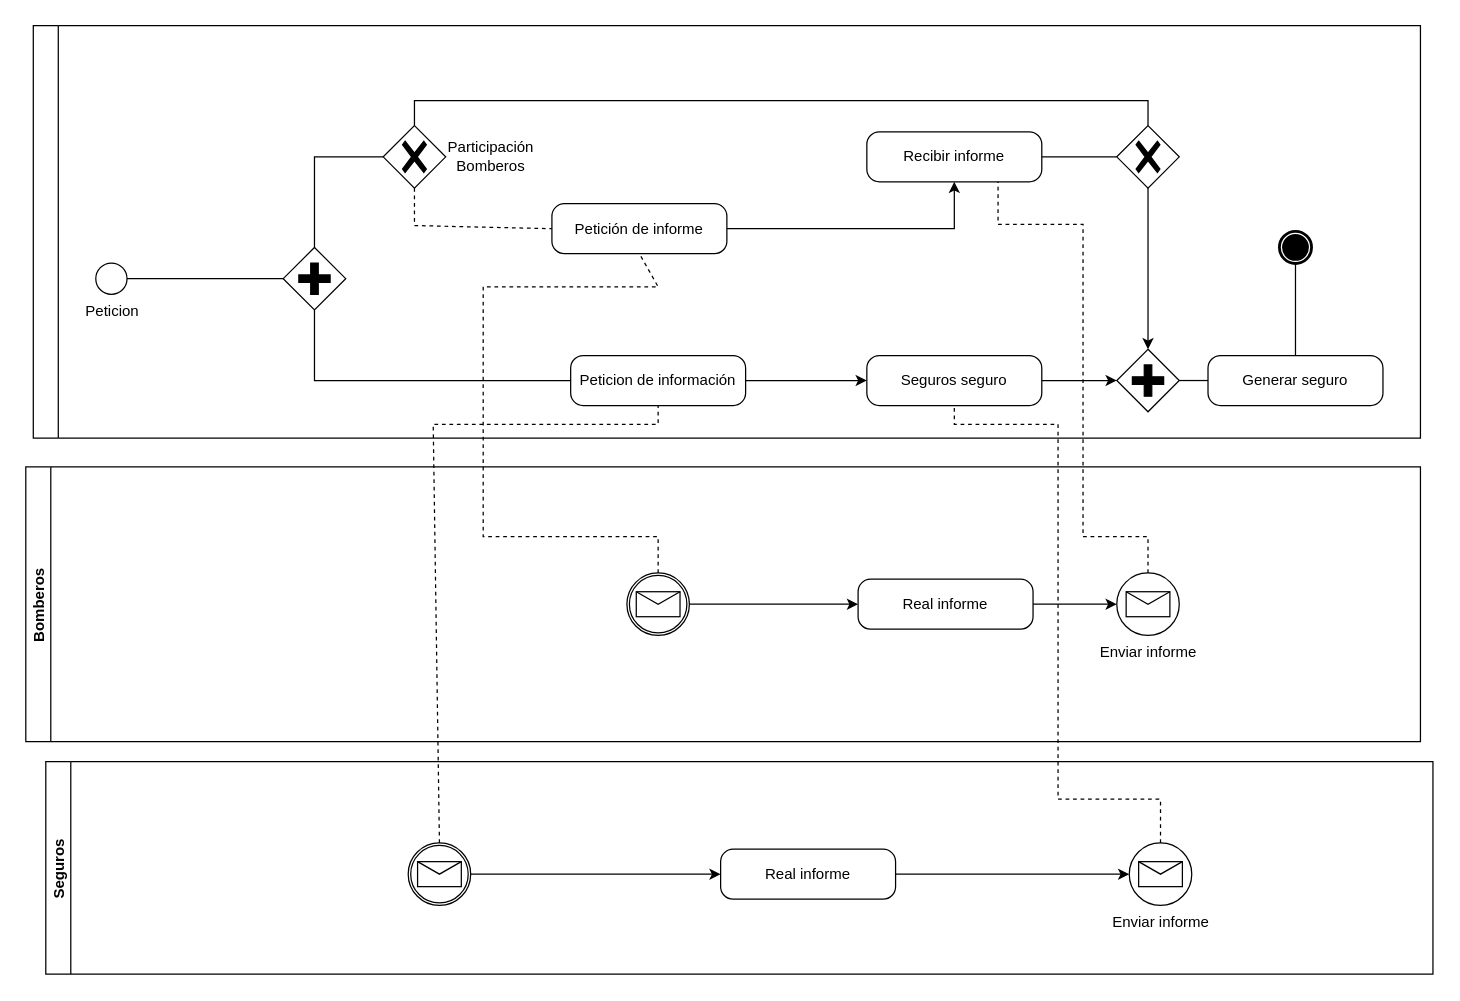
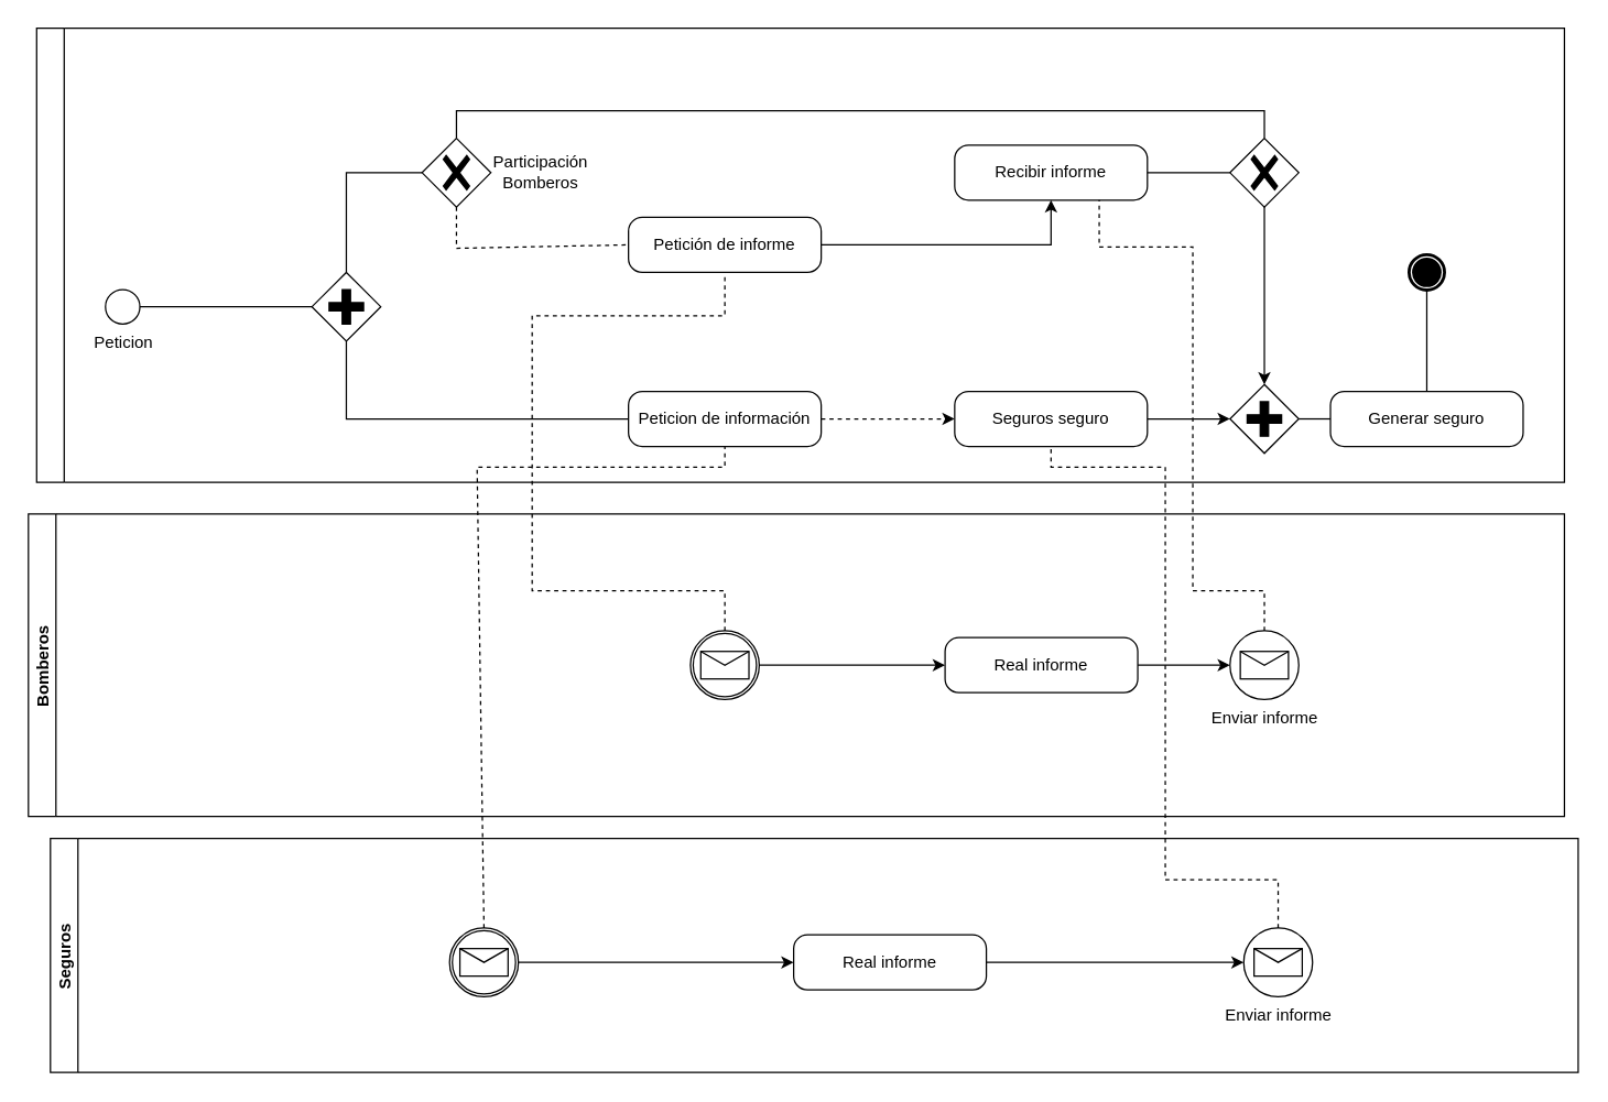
- <mxCell id="25" value="Petición de informe" style="points=[[0.25,0,0],[0.5,0,0],[0.75,0,0],[1,0.25,0],[1,0.5,0],[1,0.75,0],[0.75,1,0],[0.5,1,0],[0.25,1,0],[0,0.75,0],[0,0.5,0],[0,0.25,0]];shape=mxgraph.bpmn.task;whiteSpace=wrap;rectStyle=rounded;size=10;taskMarker=abstract;" vertex="1" parent="2"><mxGeometry x="415" y="142.5" width="140" height="40" as="geometry" /></mxCell>
+ <mxCell id="25" value="Petición de informe" style="points=[[0.25,0,0],[0.5,0,0],[0.75,0,0],[1,0.25,0],[1,0.5,0],[1,0.75,0],[0.75,1,0],[0.5,1,0],[0.25,1,0],[0,0.75,0],[0,0.5,0],[0,0.25,0]];shape=mxgraph.bpmn.task;whiteSpace=wrap;rectStyle=rounded;size=10;taskMarker=abstract;" vertex="1" parent="2"><mxGeometry x="430" y="137.5" width="140" height="40" as="geometry" /></mxCell>
- <mxCell id="5" style="edgeStyle=orthogonalEdgeStyle;rounded=0;orthogonalLoop=1;jettySize=auto;html=1;exitX=1;exitY=0.5;exitDx=0;exitDy=0;exitPerimeter=0;entryX=0;entryY=0.5;entryDx=0;entryDy=0;entryPerimeter=0;" edge="1" parent="2" source="6" target="13"><mxGeometry relative="1" as="geometry" /></mxCell>
+ <mxCell id="5" style="edgeStyle=orthogonalEdgeStyle;rounded=0;orthogonalLoop=1;jettySize=auto;html=1;exitX=1;exitY=0.5;exitDx=0;exitDy=0;exitPerimeter=0;entryX=0;entryY=0.5;entryDx=0;entryDy=0;entryPerimeter=0;dashed=1;" edge="1" parent="2" source="6" target="13"><mxGeometry relative="1" as="geometry" /></mxCell>
